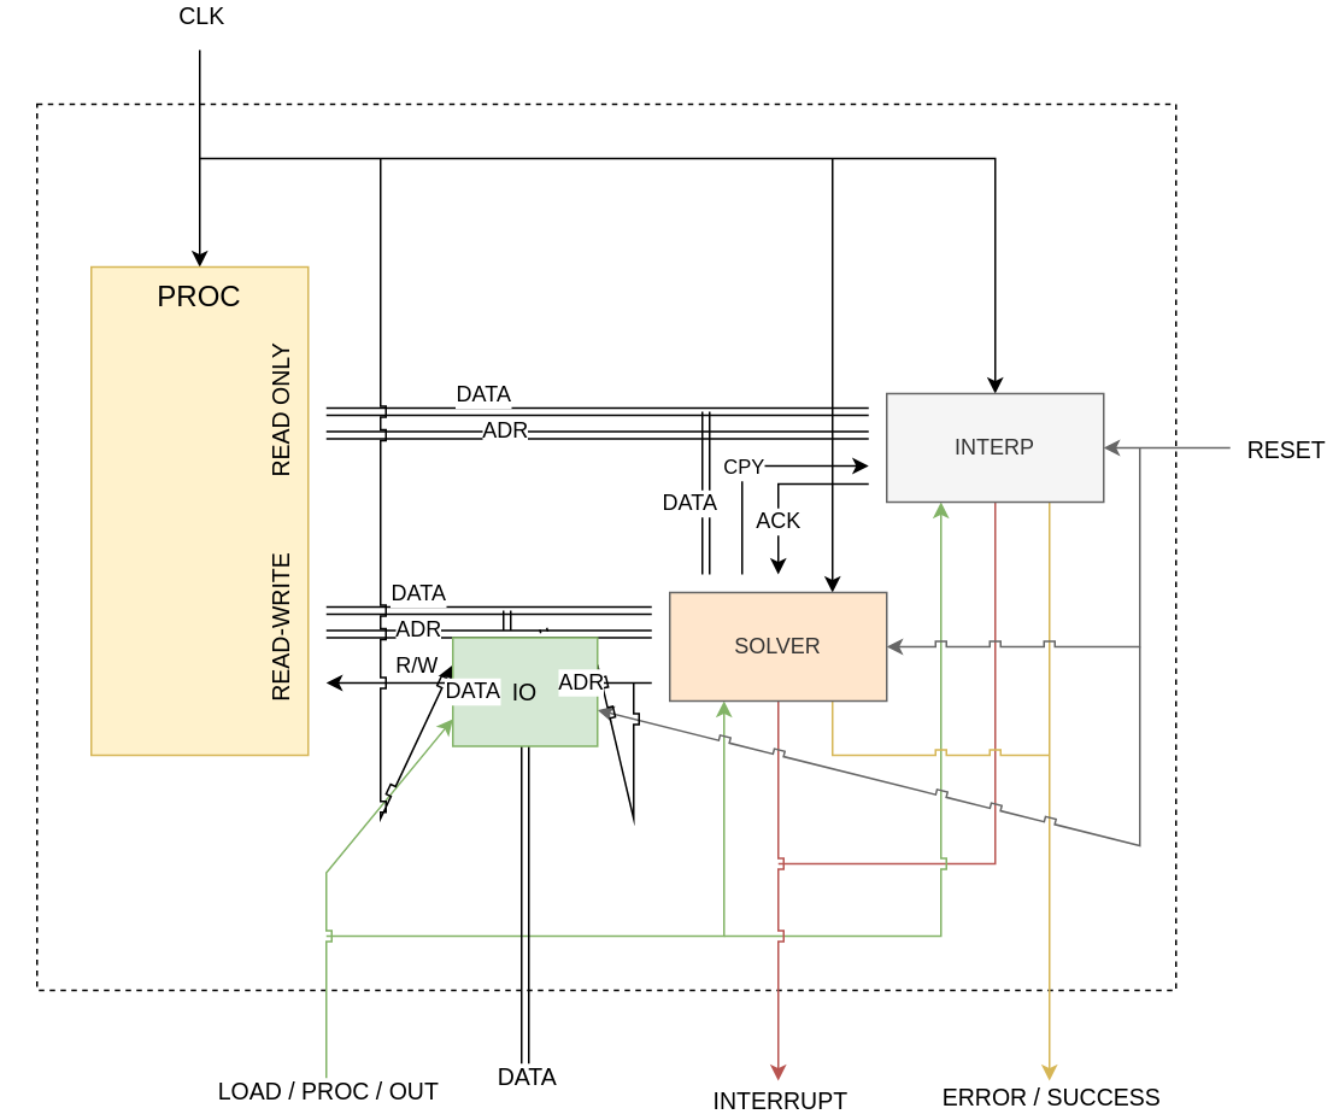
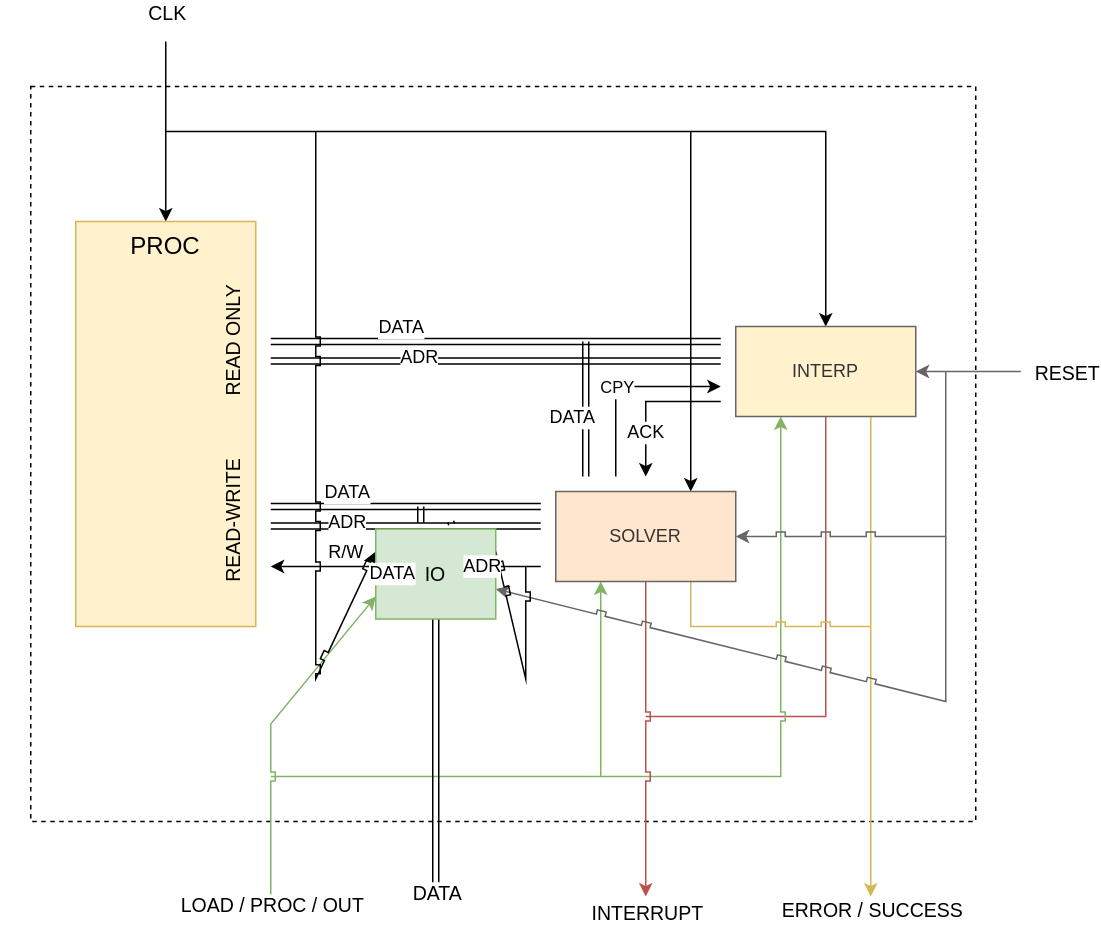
- <mxCell id="13" value="INTERP" style="rounded=0;whiteSpace=wrap;html=1;fillColor=#f5f5f5;strokeColor=#666666;fontColor=#333333;" vertex="1" parent="1"><mxGeometry x="490" y="210" width="120" height="60" as="geometry" /></mxCell>
+ <mxCell id="13" value="INTERP" style="rounded=0;whiteSpace=wrap;html=1;fillColor=#fff2cc;strokeColor=#666666;fontColor=#333333;" vertex="1" parent="1"><mxGeometry x="490" y="210" width="120" height="60" as="geometry" /></mxCell>
